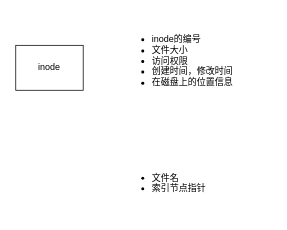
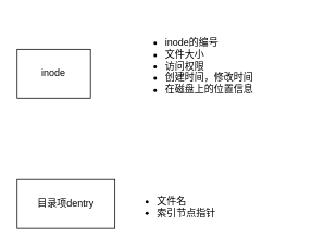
+ <mxCell id="4" value="目录项dentry" style="rounded=0;whiteSpace=wrap;html=1;" vertex="1" parent="1"><mxGeometry x="20" y="220" width="120" height="60" as="geometry" /></mxCell>
- <mxCell id="5" value="&lt;ul&gt;&lt;li&gt;文件名&lt;/li&gt;&lt;li&gt;索引节点指针&lt;/li&gt;&lt;/ul&gt;&lt;div&gt;&lt;br&gt;&lt;/div&gt;&lt;div&gt;&lt;br&gt;&lt;/div&gt;" style="text;strokeColor=none;fillColor=none;html=1;whiteSpace=wrap;verticalAlign=middle;overflow=hidden;" vertex="1" parent="1"><mxGeometry x="160" y="215" width="200" height="70" as="geometry" /></mxCell>
+ <mxCell id="5" value="&lt;ul&gt;&lt;li&gt;文件名&lt;/li&gt;&lt;li&gt;索引节点指针&lt;/li&gt;&lt;/ul&gt;&lt;div&gt;&lt;br&gt;&lt;/div&gt;&lt;div&gt;&lt;br&gt;&lt;/div&gt;" style="text;strokeColor=none;fillColor=none;html=1;whiteSpace=wrap;verticalAlign=middle;overflow=hidden;" vertex="1" parent="1"><mxGeometry x="150" y="225" width="200" height="70" as="geometry" /></mxCell>
